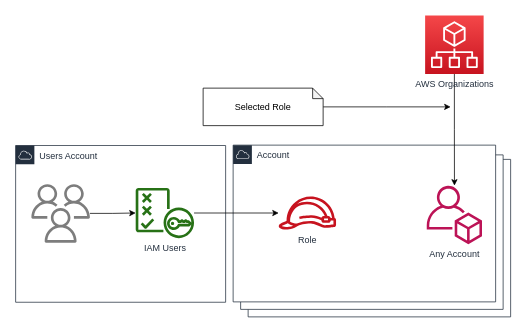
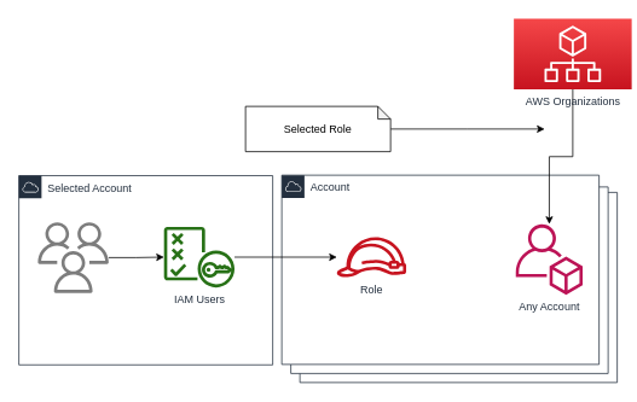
- <mxCell id="8" value="AWS Organizations&lt;br&gt;" style="outlineConnect=0;fontColor=#232F3E;gradientColor=#F54749;gradientDirection=north;fillColor=#C7131F;strokeColor=#ffffff;dashed=0;verticalLabelPosition=bottom;verticalAlign=top;align=center;html=1;fontSize=12;fontStyle=0;aspect=fixed;shape=mxgraph.aws4.resourceIcon;resIcon=mxgraph.aws4.organizations;" parent="1" vertex="1"><mxGeometry x="566" y="20" width="78" height="78" as="geometry" /></mxCell>
+ <mxCell id="8" value="AWS Organizations&lt;br&gt;" style="outlineConnect=0;fontColor=#232F3E;gradientColor=#F54749;gradientDirection=north;fillColor=#C7131F;strokeColor=#ffffff;dashed=0;verticalLabelPosition=bottom;verticalAlign=top;align=center;html=1;fontSize=12;fontStyle=0;aspect=fixed;shape=mxgraph.aws4.resourceIcon;resIcon=mxgraph.aws4.organizations;" parent="1" vertex="1"><mxGeometry x="566" y="20" width="130" height="78" as="geometry" /></mxCell>
- <mxCell id="2" value="Users Account" style="points=[[0,0],[0.25,0],[0.5,0],[0.75,0],[1,0],[1,0.25],[1,0.5],[1,0.75],[1,1],[0.75,1],[0.5,1],[0.25,1],[0,1],[0,0.75],[0,0.5],[0,0.25]];outlineConnect=0;gradientColor=none;html=1;whiteSpace=wrap;fontSize=12;fontStyle=0;shape=mxgraph.aws4.group;grIcon=mxgraph.aws4.group_aws_cloud;strokeColor=#232F3E;fillColor=#ffffff;verticalAlign=top;align=left;spacingLeft=30;fontColor=#232F3E;dashed=0;" parent="1" vertex="1"><mxGeometry x="20" y="193.5" width="280" height="209" as="geometry" /></mxCell>
+ <mxCell id="2" value="Selected Account" style="points=[[0,0],[0.25,0],[0.5,0],[0.75,0],[1,0],[1,0.25],[1,0.5],[1,0.75],[1,1],[0.75,1],[0.5,1],[0.25,1],[0,1],[0,0.75],[0,0.5],[0,0.25]];outlineConnect=0;gradientColor=none;html=1;whiteSpace=wrap;fontSize=12;fontStyle=0;shape=mxgraph.aws4.group;grIcon=mxgraph.aws4.group_aws_cloud;strokeColor=#232F3E;fillColor=#ffffff;verticalAlign=top;align=left;spacingLeft=30;fontColor=#232F3E;dashed=0;" parent="1" vertex="1"><mxGeometry x="20" y="193.5" width="280" height="209" as="geometry" /></mxCell>
